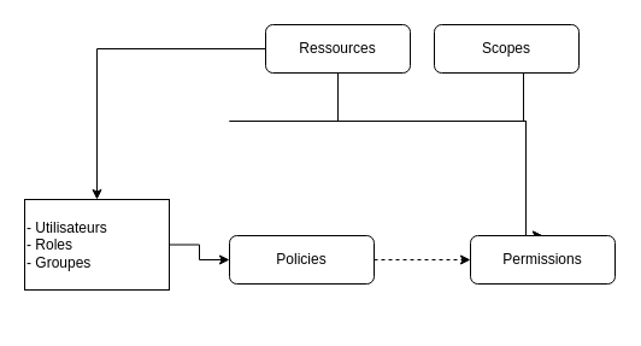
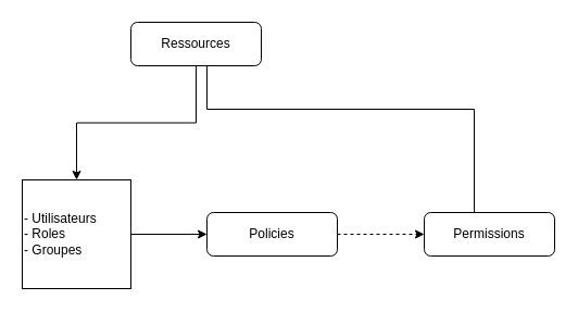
- <mxCell id="4" value="Ressources" style="rounded=1;whiteSpace=wrap;html=1;fontSize=12;glass=0;strokeWidth=1;shadow=0;" parent="1" vertex="1"><mxGeometry x="220" y="20" width="120" height="40" as="geometry" /></mxCell>
+ <mxCell id="4" value="Ressources" style="rounded=1;whiteSpace=wrap;html=1;fontSize=12;glass=0;strokeWidth=1;shadow=0;" parent="1" vertex="1"><mxGeometry x="120" y="20" width="120" height="40" as="geometry" /></mxCell>
- <mxCell id="6" value="Scopes" style="rounded=1;whiteSpace=wrap;html=1;fontSize=12;glass=0;strokeWidth=1;shadow=0;" vertex="1" parent="1"><mxGeometry x="360" y="20" width="120" height="40" as="geometry" /></mxCell>
- <mxCell id="5" value="" style="edgeStyle=orthogonalEdgeStyle;rounded=0;orthogonalLoop=1;jettySize=auto;html=1;entryX=0.5;entryY=0;entryDx=0;entryDy=0;" edge="1" parent="1" source="6" target="7"><mxGeometry relative="1" as="geometry"><mxPoint x="300" y="170" as="targetPoint" /><Array as="points"><mxPoint x="434" y="100" /><mxPoint x="436" y="100" /></Array></mxGeometry></mxCell>
- <mxCell id="11" value="&lt;div align=&quot;left&quot;&gt;- Utilisateurs&lt;/div&gt;&lt;div align=&quot;left&quot;&gt;- Roles&lt;/div&gt;&lt;div align=&quot;left&quot;&gt;- Groupes&lt;br&gt;&lt;/div&gt;" style="whiteSpace=wrap;html=1;aspect=fixed;align=left;" vertex="1" parent="1"><mxGeometry x="20" y="165" width="120" height="75" as="geometry" /></mxCell>
+ <mxCell id="11" value="&lt;div align=&quot;left&quot;&gt;- Utilisateurs&lt;/div&gt;&lt;div align=&quot;left&quot;&gt;- Roles&lt;/div&gt;&lt;div align=&quot;left&quot;&gt;- Groupes&lt;br&gt;&lt;/div&gt;" style="whiteSpace=wrap;html=1;aspect=fixed;align=left;" vertex="1" parent="1"><mxGeometry x="20" y="165" width="100" height="100" as="geometry" /></mxCell>
